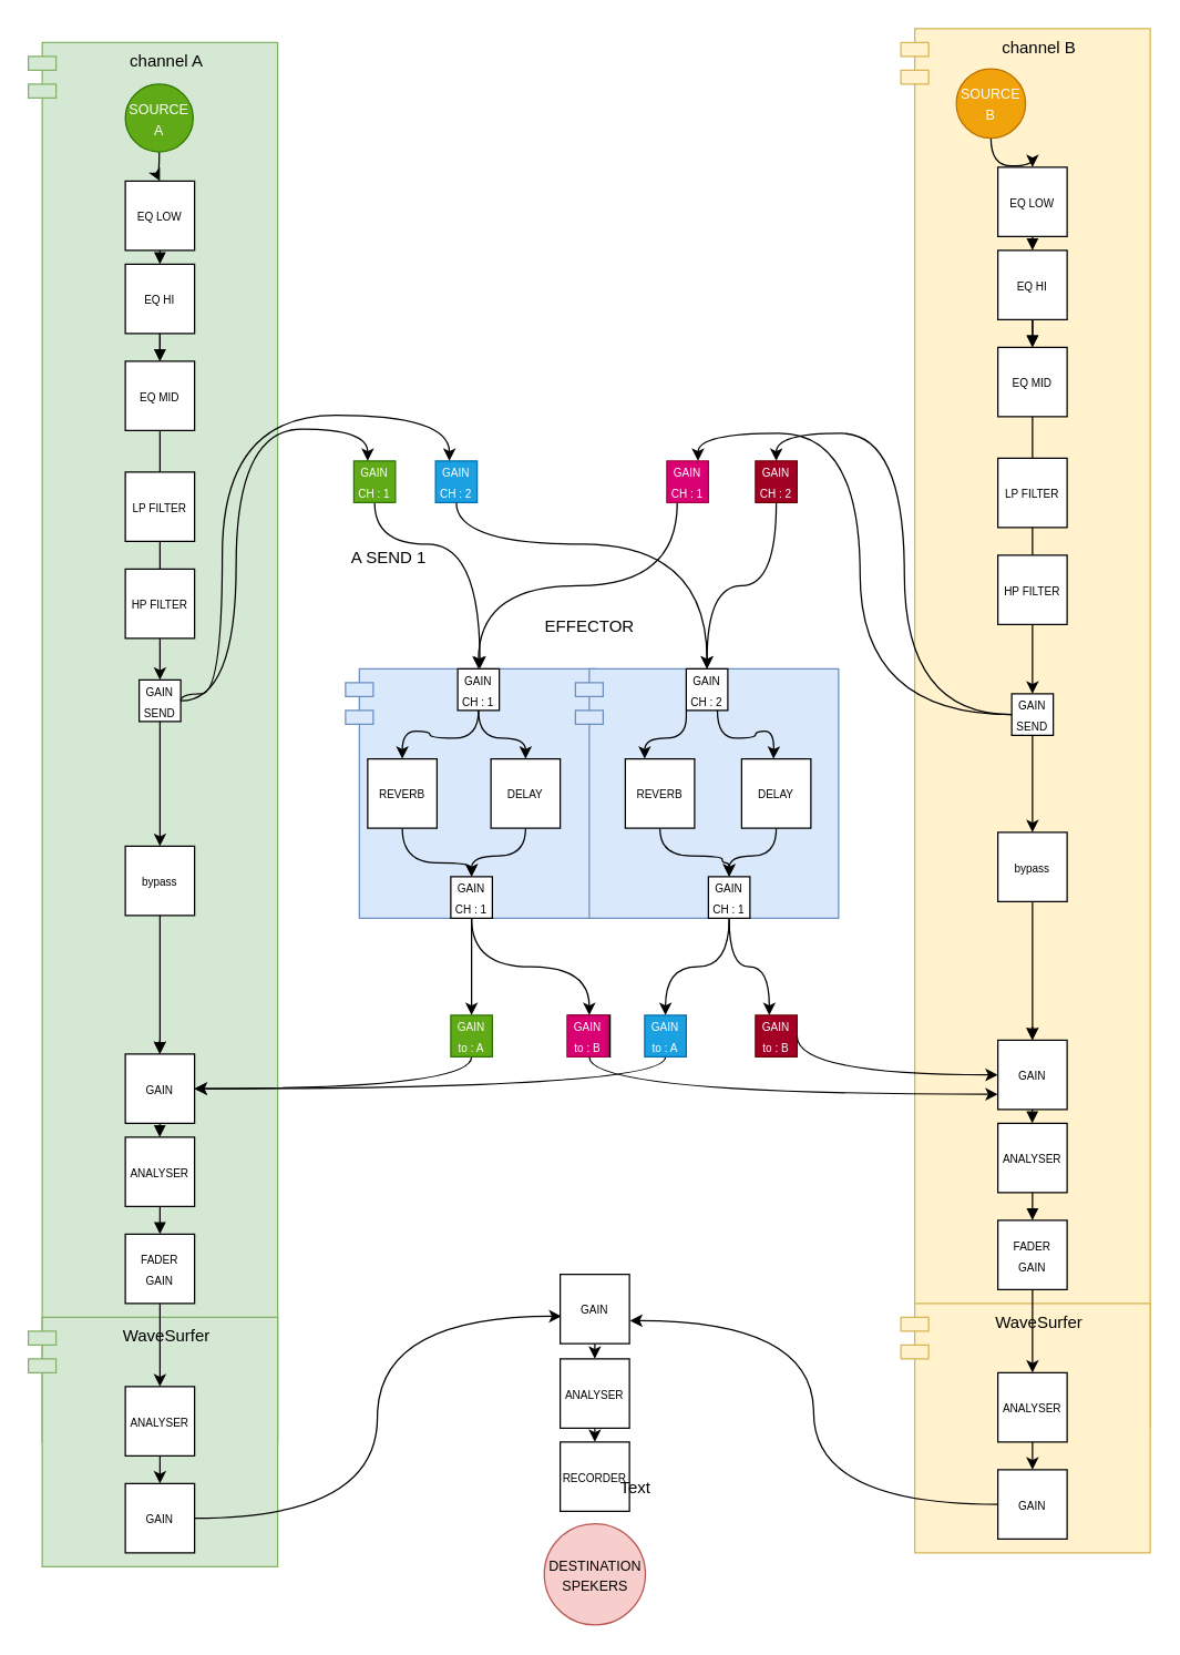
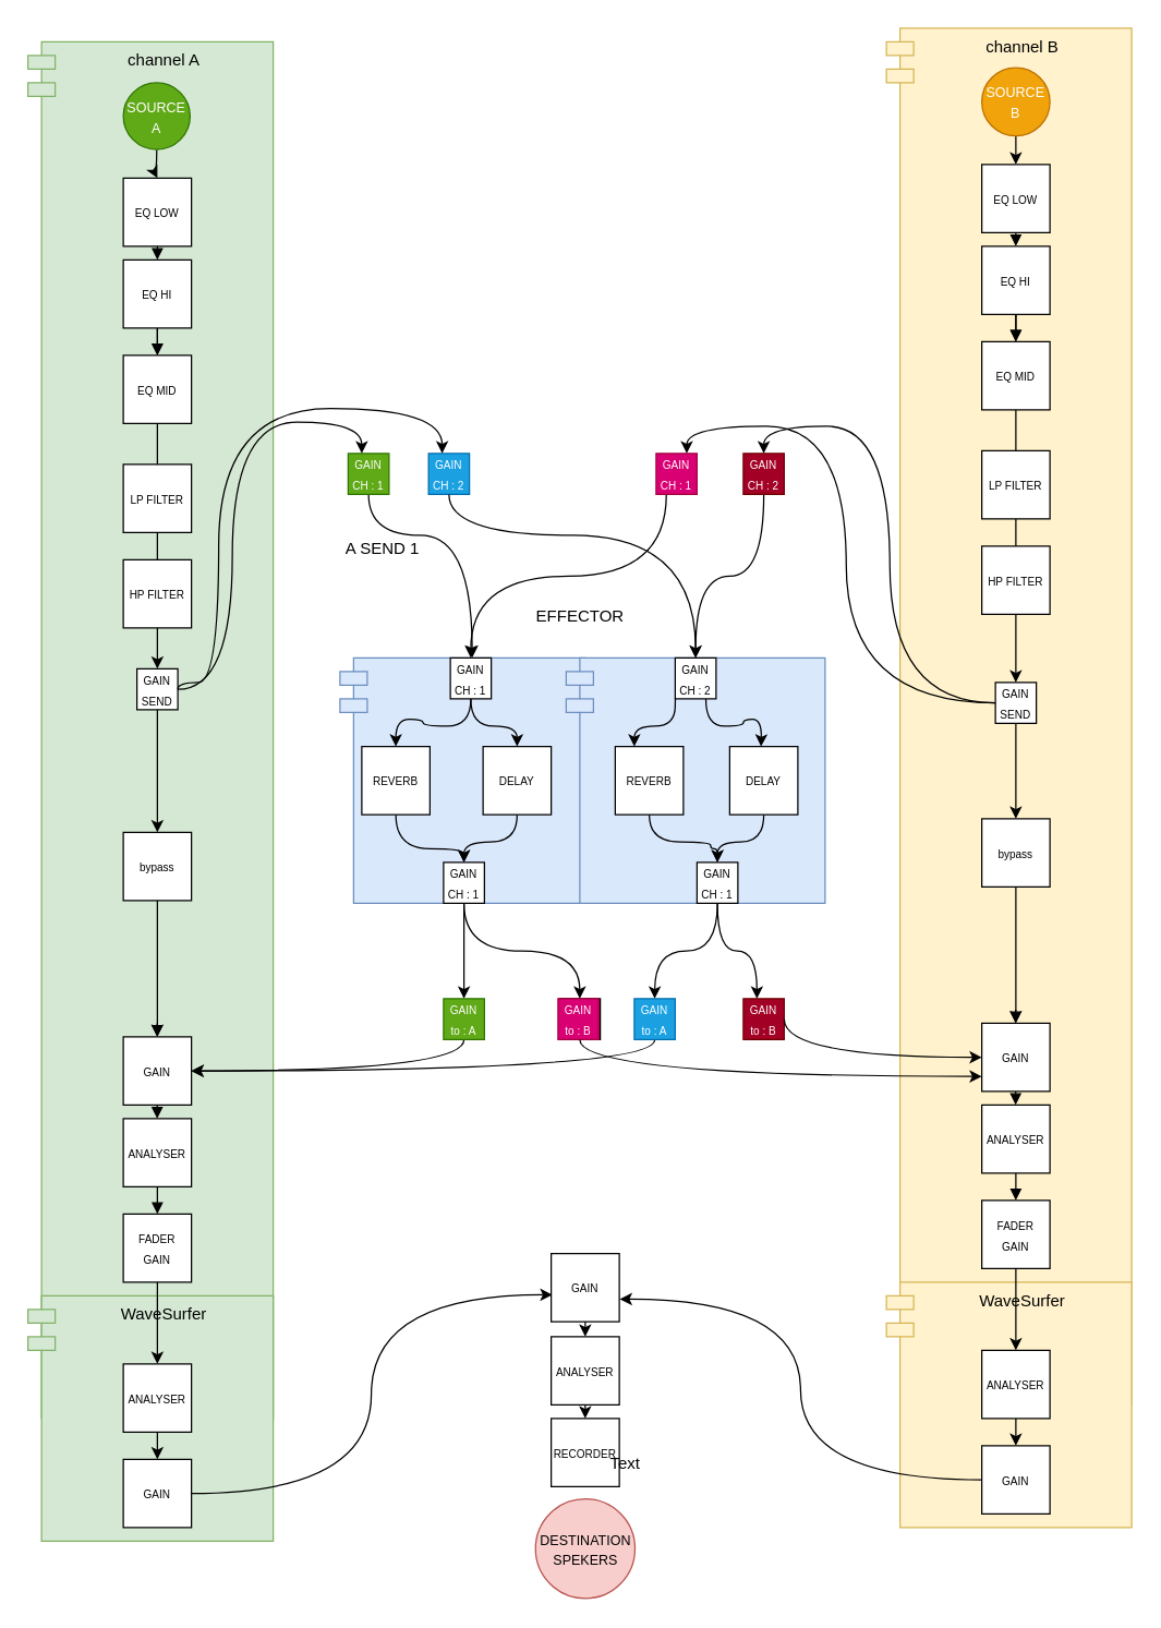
- <mxCell id="76" value="&lt;font style=&quot;font-size: 10px&quot;&gt;SOURCE&lt;br&gt;B&lt;br&gt;&lt;/font&gt;" style="ellipse;whiteSpace=wrap;html=1;aspect=fixed;fillColor=#f0a30a;strokeColor=#BD7000;fontColor=#ffffff;" vertex="1" parent="1"><mxGeometry x="690" y="49" width="50" height="50" as="geometry" /></mxCell>
+ <mxCell id="76" value="&lt;font style=&quot;font-size: 10px&quot;&gt;SOURCE&lt;br&gt;B&lt;br&gt;&lt;/font&gt;" style="ellipse;whiteSpace=wrap;html=1;aspect=fixed;fillColor=#f0a30a;strokeColor=#BD7000;fontColor=#ffffff;" vertex="1" parent="1"><mxGeometry x="720" y="49" width="50" height="50" as="geometry" /></mxCell>
